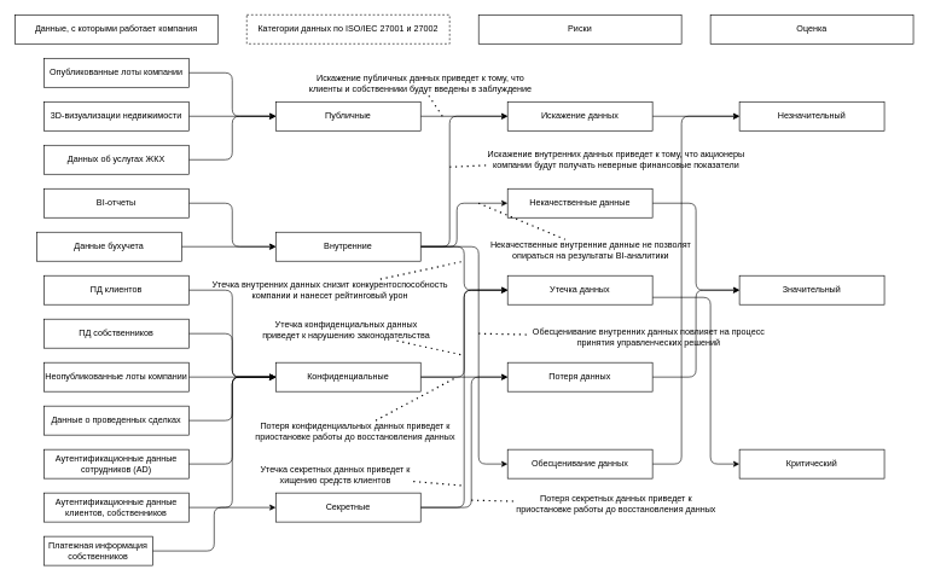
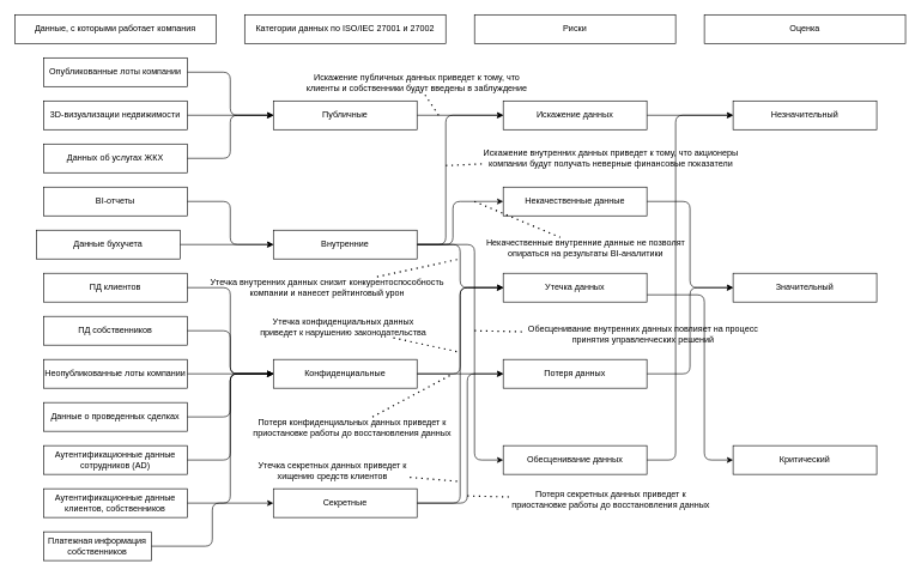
- <mxCell id="25" value="Категории данных по&amp;nbsp;ISO/IEC 27001 и 27002" style="rounded=0;whiteSpace=wrap;html=1;dashed=1;" vertex="1" parent="1"><mxGeometry x="340" y="20" width="280" height="40" as="geometry" /></mxCell>
+ <mxCell id="25" value="Категории данных по&amp;nbsp;ISO/IEC 27001 и 27002" style="rounded=0;whiteSpace=wrap;html=1;" vertex="1" parent="1"><mxGeometry x="340" y="20" width="280" height="40" as="geometry" /></mxCell>
